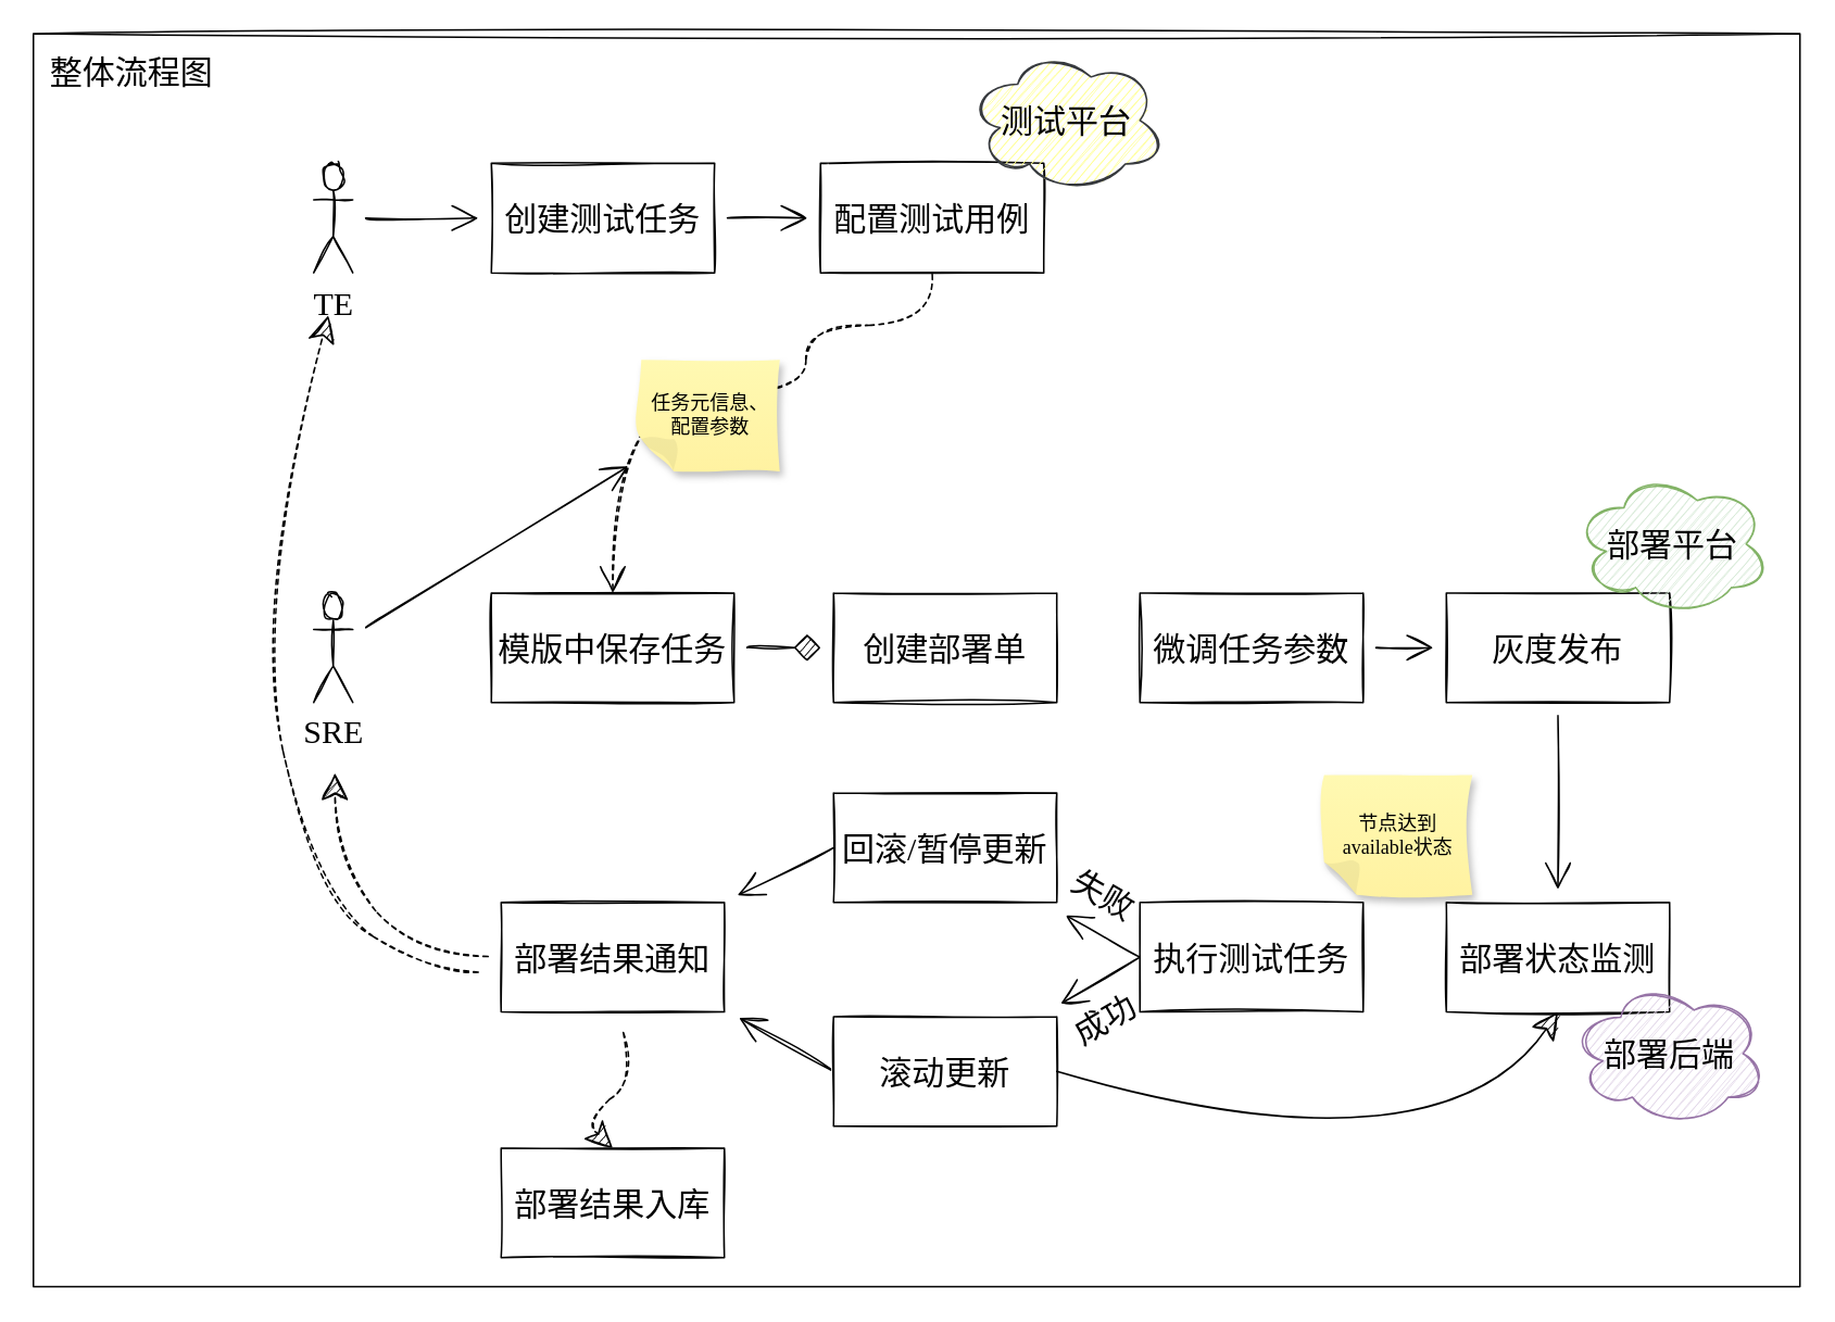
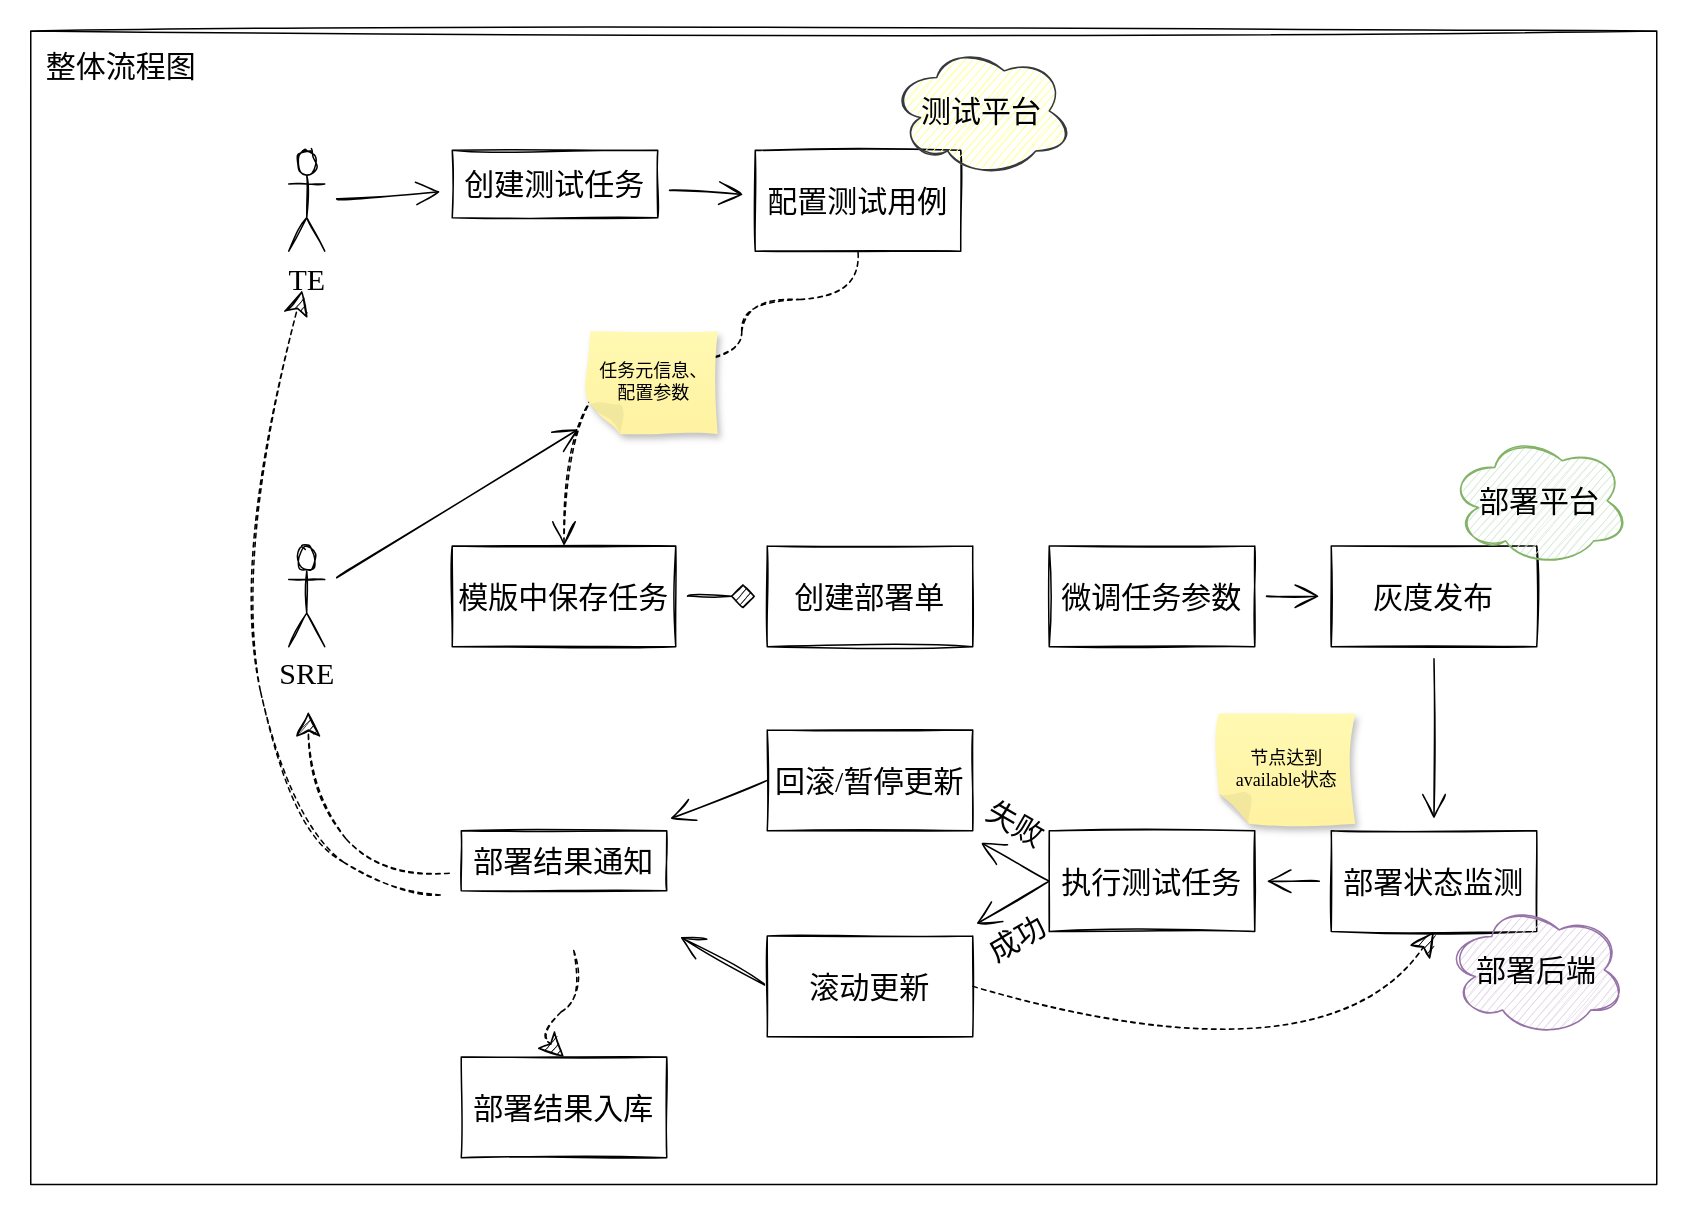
- <mxCell id="6" value="创建测试任务" style="rounded=0;whiteSpace=wrap;html=1;sketch=1;hachureGap=4;pointerEvents=0;fontFamily=Architects Daughter;fontSource=https%3A%2F%2Ffonts.googleapis.com%2Fcss%3Ffamily%3DArchitects%2BDaughter;fontSize=20;" parent="2" vertex="1"><mxGeometry x="281" y="79.57" width="137" height="67.195" as="geometry" /></mxCell>
+ <mxCell id="6" value="创建测试任务" style="rounded=0;whiteSpace=wrap;html=1;sketch=1;hachureGap=4;pointerEvents=0;fontFamily=Architects Daughter;fontSource=https%3A%2F%2Ffonts.googleapis.com%2Fcss%3Ffamily%3DArchitects%2BDaughter;fontSize=20;" parent="2" vertex="1"><mxGeometry x="281" y="79.57" width="137" height="45" as="geometry" /></mxCell>
- <mxCell id="30" value="部署结果通知" style="rounded=0;whiteSpace=wrap;html=1;sketch=1;hachureGap=4;pointerEvents=0;fontFamily=Architects Daughter;fontSource=https%3A%2F%2Ffonts.googleapis.com%2Fcss%3Ffamily%3DArchitects%2BDaughter;fontSize=20;" parent="2" vertex="1"><mxGeometry x="287" y="533.183" width="137" height="67.195" as="geometry" /></mxCell>
+ <mxCell id="30" value="部署结果通知" style="rounded=0;whiteSpace=wrap;html=1;sketch=1;hachureGap=4;pointerEvents=0;fontFamily=Architects Daughter;fontSource=https%3A%2F%2Ffonts.googleapis.com%2Fcss%3Ffamily%3DArchitects%2BDaughter;fontSize=20;" parent="2" vertex="1"><mxGeometry x="287" y="533.183" width="137" height="40" as="geometry" /></mxCell>
+ <mxCell id="24" value="" style="edgeStyle=none;rounded=0;sketch=1;orthogonalLoop=1;jettySize=auto;html=1;fontFamily=Architects Daughter;fontSource=https%3A%2F%2Ffonts.googleapis.com%2Fcss%3Ffamily%3DArchitects%2BDaughter;fontSize=10;startArrow=none;startFill=0;endArrow=open;endFill=0;startSize=14;endSize=14;sourcePerimeterSpacing=8;targetPerimeterSpacing=8;" parent="2" source="21" target="23" edge="1"><mxGeometry x="99" y="-84.719" as="geometry" /></mxCell>
- <mxCell id="32" value="" style="curved=1;endArrow=classic;html=1;rounded=0;sketch=1;fontFamily=Architects Daughter;fontSource=https%3A%2F%2Ffonts.googleapis.com%2Fcss%3Ffamily%3DArchitects%2BDaughter;fontSize=20;startSize=14;endSize=14;sourcePerimeterSpacing=8;targetPerimeterSpacing=8;edgeStyle=none;entryX=0.5;entryY=1;entryDx=0;entryDy=0;exitX=1;exitY=0.5;exitDx=0;exitDy=0;" parent="2" source="28" target="21" edge="1"><mxGeometry x="99" y="-84.719" width="50" height="55.634" as="geometry"><mxPoint x="570" y="821.0" as="sourcePoint" /><mxPoint x="967" y="641.859" as="targetPoint" /><Array as="points"><mxPoint x="864" y="705.282" /></Array></mxGeometry></mxCell>
+ <mxCell id="32" value="" style="curved=1;endArrow=classic;html=1;rounded=0;sketch=1;fontFamily=Architects Daughter;fontSource=https%3A%2F%2Ffonts.googleapis.com%2Fcss%3Ffamily%3DArchitects%2BDaughter;fontSize=20;startSize=14;endSize=14;sourcePerimeterSpacing=8;targetPerimeterSpacing=8;edgeStyle=none;entryX=0.5;entryY=1;entryDx=0;entryDy=0;exitX=1;exitY=0.5;exitDx=0;exitDy=0;dashed=1;" parent="2" source="28" target="21" edge="1"><mxGeometry x="99" y="-84.719" width="50" height="55.634" as="geometry"><mxPoint x="570" y="821.0" as="sourcePoint" /><mxPoint x="967" y="641.859" as="targetPoint" /><Array as="points"><mxPoint x="864" y="705.282" /></Array></mxGeometry></mxCell>
